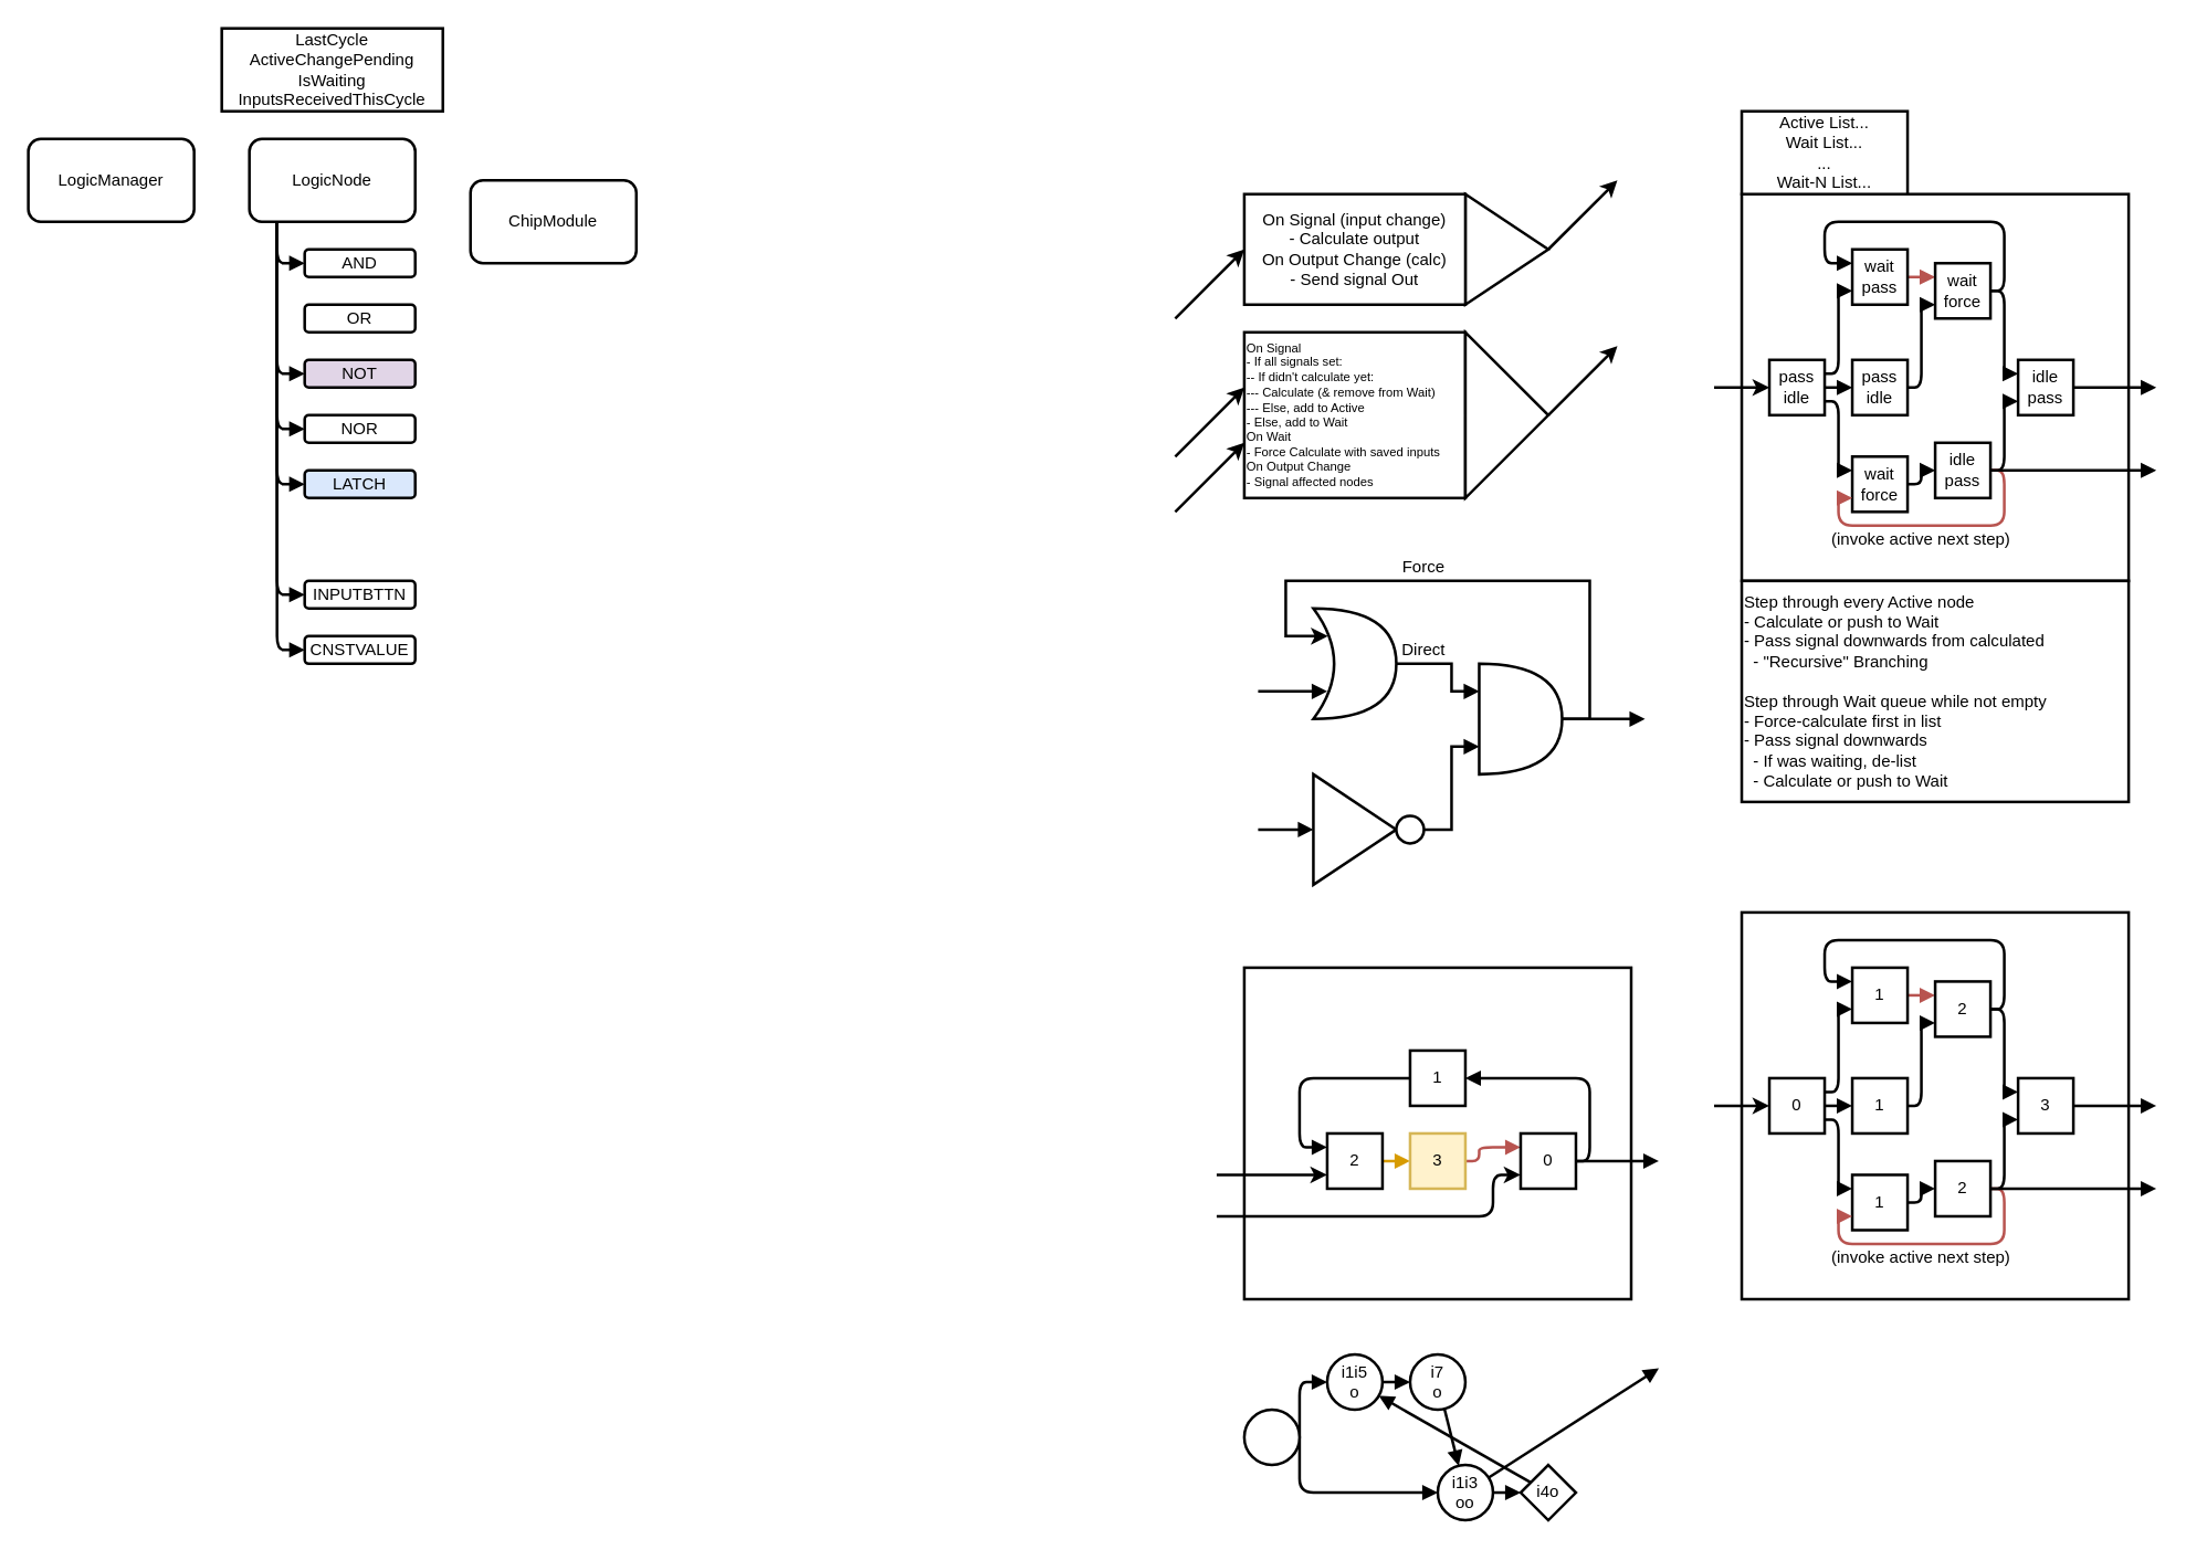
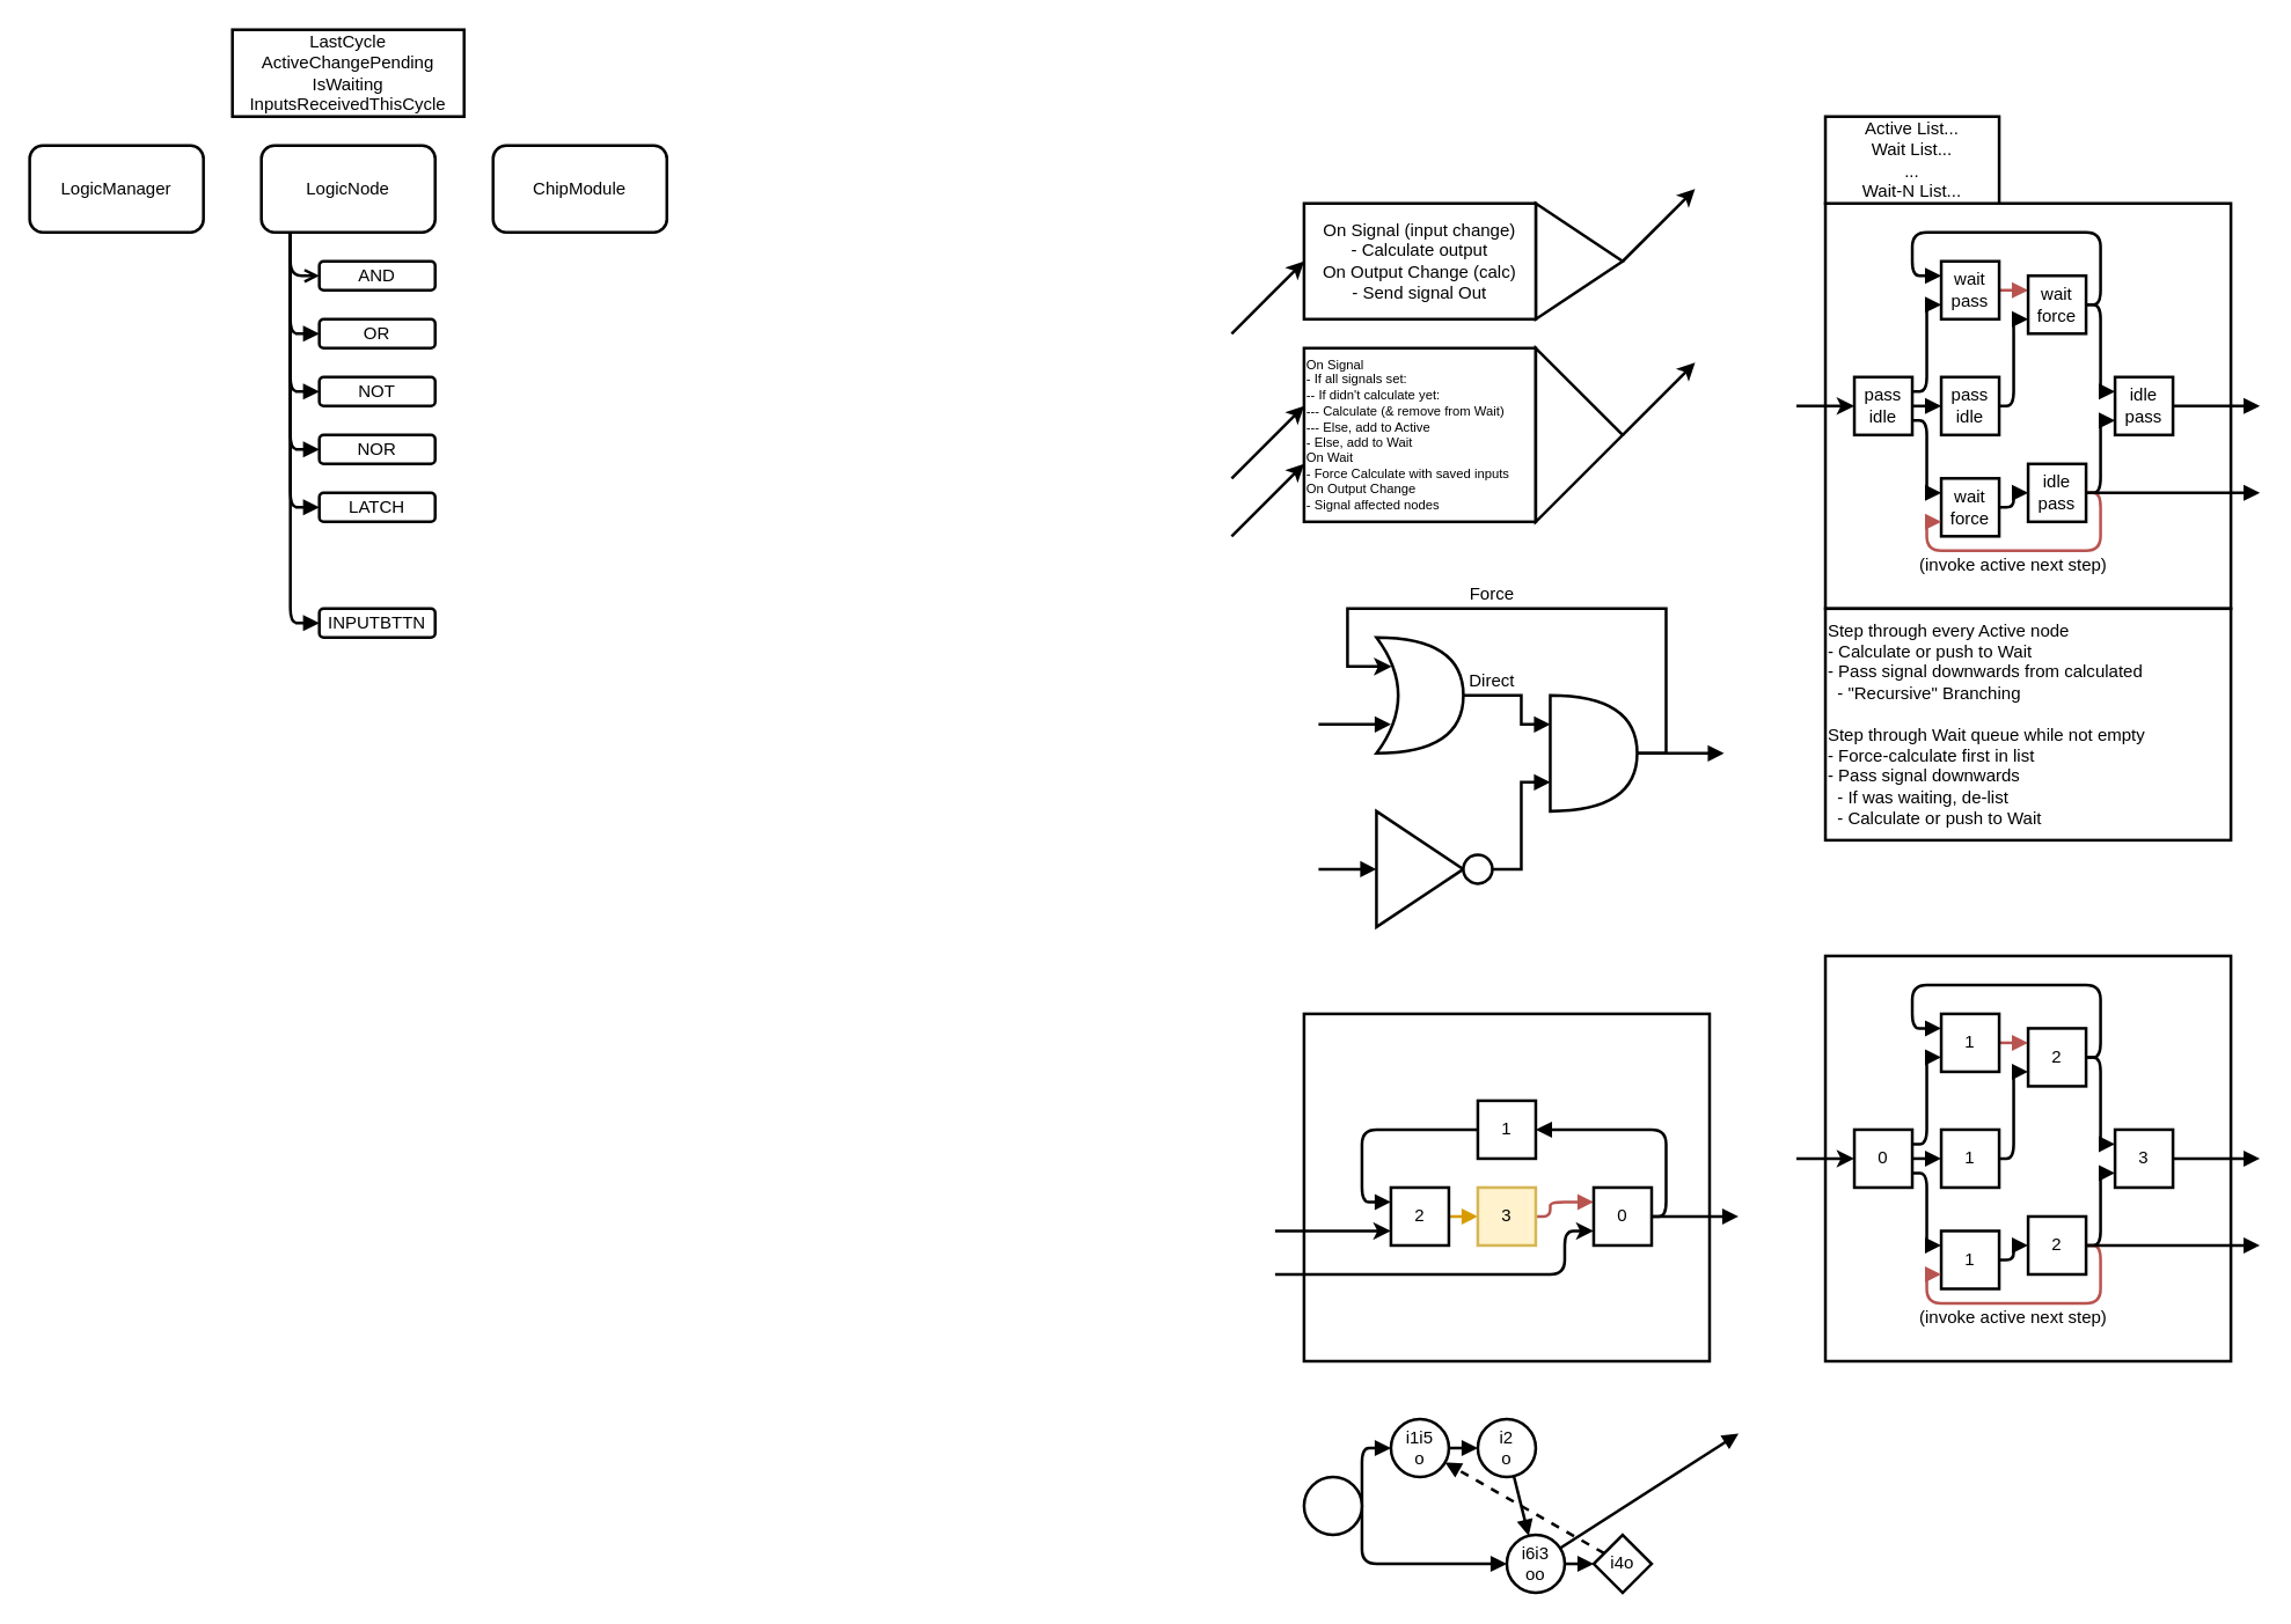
- <mxCell id="41" value="ChipModule" style="rounded=1;whiteSpace=wrap;html=1;strokeWidth=2;" parent="1" vertex="1"><mxGeometry x="340" y="130" width="120" height="60" as="geometry" /></mxCell>
+ <mxCell id="41" value="ChipModule" style="rounded=1;whiteSpace=wrap;html=1;strokeWidth=2;" parent="1" vertex="1"><mxGeometry x="340" y="100" width="120" height="60" as="geometry" /></mxCell>
- <mxCell id="42" style="edgeStyle=orthogonalEdgeStyle;rounded=1;orthogonalLoop=1;jettySize=auto;html=1;entryX=0;entryY=0.5;entryDx=0;entryDy=0;startArrow=none;startFill=0;endArrow=block;endFill=1;strokeWidth=2;" parent="1" source="49" target="51" edge="1"><mxGeometry relative="1" as="geometry"><Array as="points"><mxPoint x="200" y="190" /></Array></mxGeometry></mxCell>
+ <mxCell id="42" style="edgeStyle=orthogonalEdgeStyle;rounded=1;orthogonalLoop=1;jettySize=auto;html=1;entryX=0;entryY=0.5;entryDx=0;entryDy=0;startArrow=none;startFill=0;endArrow=open;endFill=1;strokeWidth=2;" parent="1" source="49" target="51" edge="1"><mxGeometry relative="1" as="geometry"><Array as="points"><mxPoint x="200" y="190" /></Array></mxGeometry></mxCell>
+ <mxCell id="43" style="edgeStyle=orthogonalEdgeStyle;rounded=1;orthogonalLoop=1;jettySize=auto;html=1;entryX=0;entryY=0.5;entryDx=0;entryDy=0;startArrow=none;startFill=0;endArrow=block;endFill=1;strokeWidth=2;" parent="1" source="49" target="52" edge="1"><mxGeometry relative="1" as="geometry"><Array as="points"><mxPoint x="200" y="230" /></Array></mxGeometry></mxCell>
- <mxCell id="53" value="NOT" style="rounded=1;whiteSpace=wrap;html=1;strokeWidth=2;fillColor=#e1d5e7;" parent="1" vertex="1"><mxGeometry x="220" y="260" width="80" height="20" as="geometry" /></mxCell>
+ <mxCell id="53" value="NOT" style="rounded=1;whiteSpace=wrap;html=1;strokeWidth=2;" parent="1" vertex="1"><mxGeometry x="220" y="260" width="80" height="20" as="geometry" /></mxCell>
- <mxCell id="55" value="LATCH" style="rounded=1;whiteSpace=wrap;html=1;strokeWidth=2;fillColor=#dae8fc;" parent="1" vertex="1"><mxGeometry x="220" y="340" width="80" height="20" as="geometry" /></mxCell>
+ <mxCell id="55" value="LATCH" style="rounded=1;whiteSpace=wrap;html=1;strokeWidth=2;" parent="1" vertex="1"><mxGeometry x="220" y="340" width="80" height="20" as="geometry" /></mxCell>
- <mxCell id="48" style="edgeStyle=orthogonalEdgeStyle;rounded=1;orthogonalLoop=1;jettySize=auto;html=1;entryX=0;entryY=0.5;entryDx=0;entryDy=0;startArrow=none;startFill=0;endArrow=block;endFill=1;strokeWidth=2;fontSize=12;" edge="1" parent="1" source="49" target="64"><mxGeometry relative="1" as="geometry"><Array as="points"><mxPoint x="200" y="470" /></Array></mxGeometry></mxCell>
- <mxCell id="64" value="CNSTVALUE" style="rounded=1;whiteSpace=wrap;html=1;strokeWidth=2;" vertex="1" parent="1"><mxGeometry x="220" y="460" width="80" height="20" as="geometry" /></mxCell>
- <mxCell id="105" value="&lt;div&gt;i7&lt;/div&gt;&lt;div&gt;o&lt;br&gt;&lt;/div&gt;" style="ellipse;whiteSpace=wrap;html=1;strokeWidth=2;fontSize=12;align=center;" vertex="1" parent="1"><mxGeometry x="1020" y="980" width="40" height="40" as="geometry" /></mxCell>
+ <mxCell id="105" value="&lt;div&gt;i2&lt;/div&gt;&lt;div&gt;o&lt;br&gt;&lt;/div&gt;" style="ellipse;whiteSpace=wrap;html=1;strokeWidth=2;fontSize=12;align=center;" vertex="1" parent="1"><mxGeometry x="1020" y="980" width="40" height="40" as="geometry" /></mxCell>
- <mxCell id="109" style="rounded=1;orthogonalLoop=1;jettySize=auto;html=1;startArrow=none;startFill=0;endArrow=block;endFill=1;strokeWidth=2;fontSize=12;" edge="1" parent="1" source="110" target="103"><mxGeometry relative="1" as="geometry" /></mxCell>
+ <mxCell id="109" style="rounded=1;orthogonalLoop=1;jettySize=auto;html=1;startArrow=none;startFill=0;endArrow=block;endFill=1;strokeWidth=2;fontSize=12;dashed=1;" edge="1" parent="1" source="110" target="103"><mxGeometry relative="1" as="geometry" /></mxCell>
- <mxCell id="108" value="&lt;div&gt;i1i3&lt;/div&gt;&lt;div&gt;oo&lt;/div&gt;" style="ellipse;whiteSpace=wrap;html=1;strokeWidth=2;fontSize=12;align=center;" vertex="1" parent="1"><mxGeometry x="1040" y="1060" width="40" height="40" as="geometry" /></mxCell>
+ <mxCell id="108" value="&lt;div&gt;i6i3&lt;/div&gt;&lt;div&gt;oo&lt;/div&gt;" style="ellipse;whiteSpace=wrap;html=1;strokeWidth=2;fontSize=12;align=center;" vertex="1" parent="1"><mxGeometry x="1040" y="1060" width="40" height="40" as="geometry" /></mxCell>
